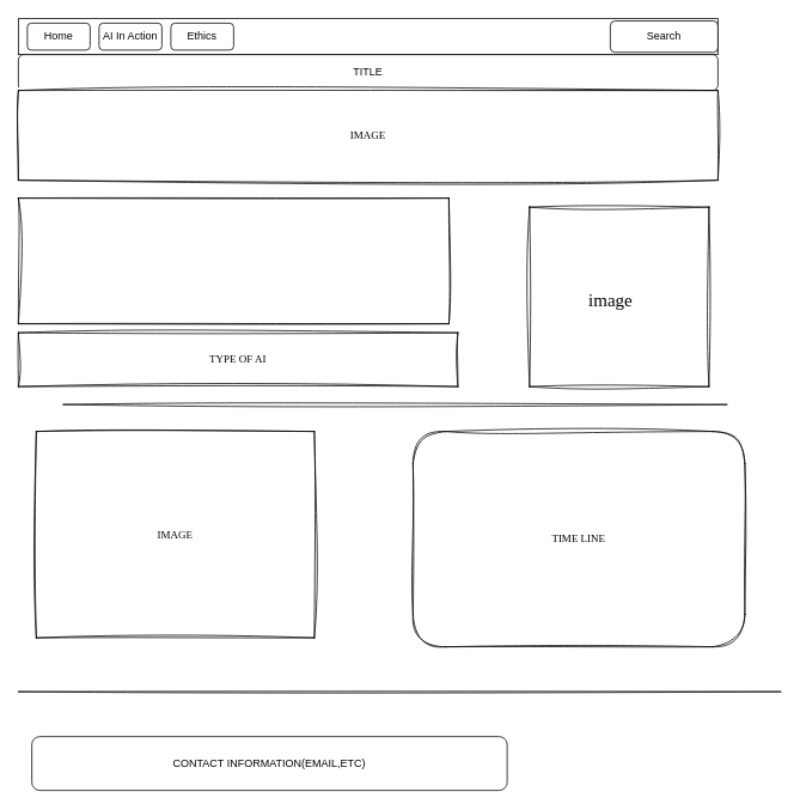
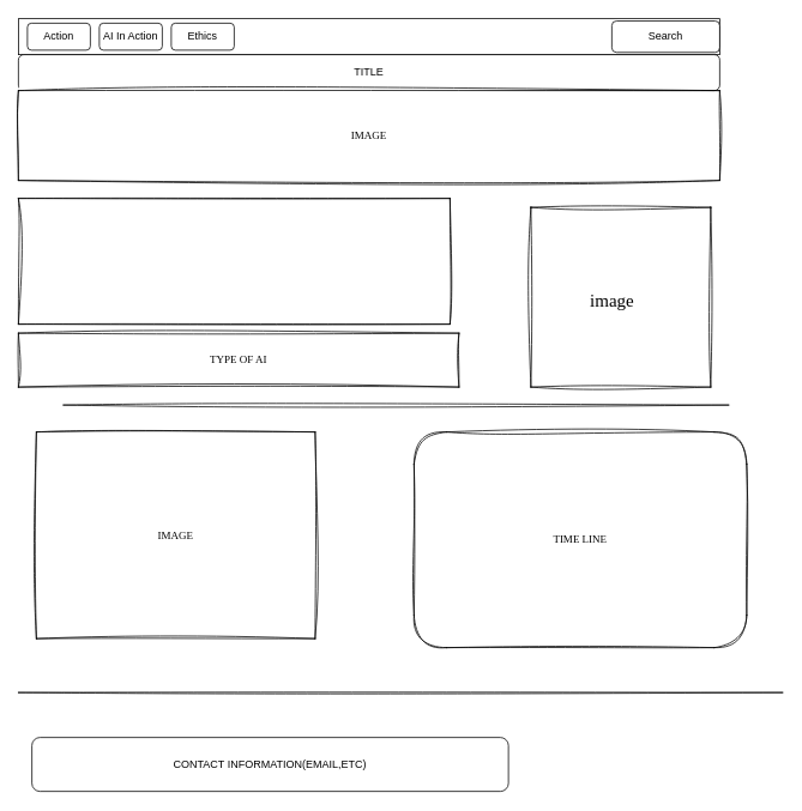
- <mxCell id="3" value="Home" style="rounded=1;whiteSpace=wrap;html=1;" vertex="1" parent="1"><mxGeometry x="30" y="25" width="70" height="30" as="geometry" /></mxCell>
+ <mxCell id="3" value="Action" style="rounded=1;whiteSpace=wrap;html=1;" vertex="1" parent="1"><mxGeometry x="30" y="25" width="70" height="30" as="geometry" /></mxCell>
